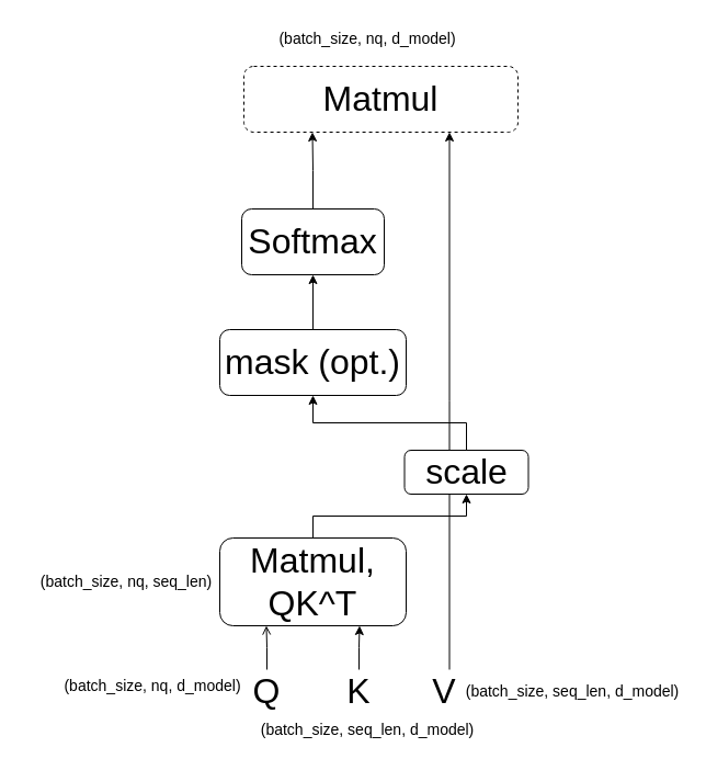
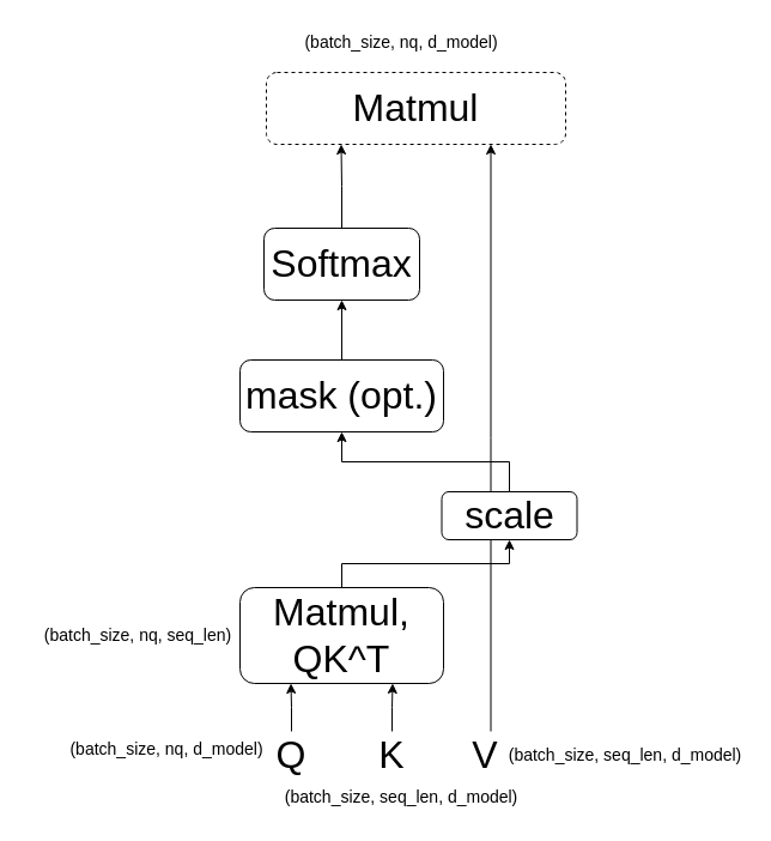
- <mxCell id="4" style="edgeStyle=orthogonalEdgeStyle;rounded=0;orthogonalLoop=1;jettySize=auto;html=1;entryX=0.25;entryY=1;entryDx=0;entryDy=0;endArrow=open;" edge="1" parent="1" source="5" target="3"><mxGeometry relative="1" as="geometry" /></mxCell>
+ <mxCell id="4" style="edgeStyle=orthogonalEdgeStyle;rounded=0;orthogonalLoop=1;jettySize=auto;html=1;entryX=0.25;entryY=1;entryDx=0;entryDy=0;" edge="1" parent="1" source="5" target="3"><mxGeometry relative="1" as="geometry" /></mxCell>
